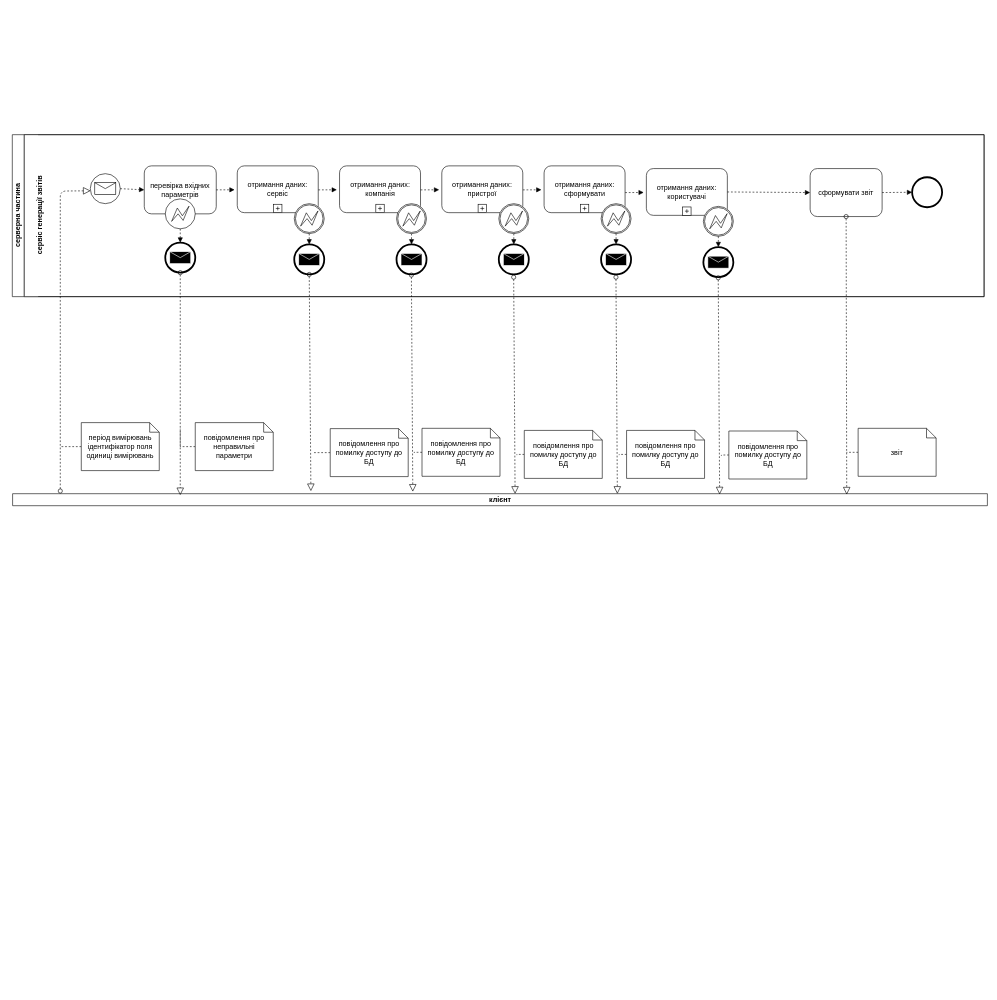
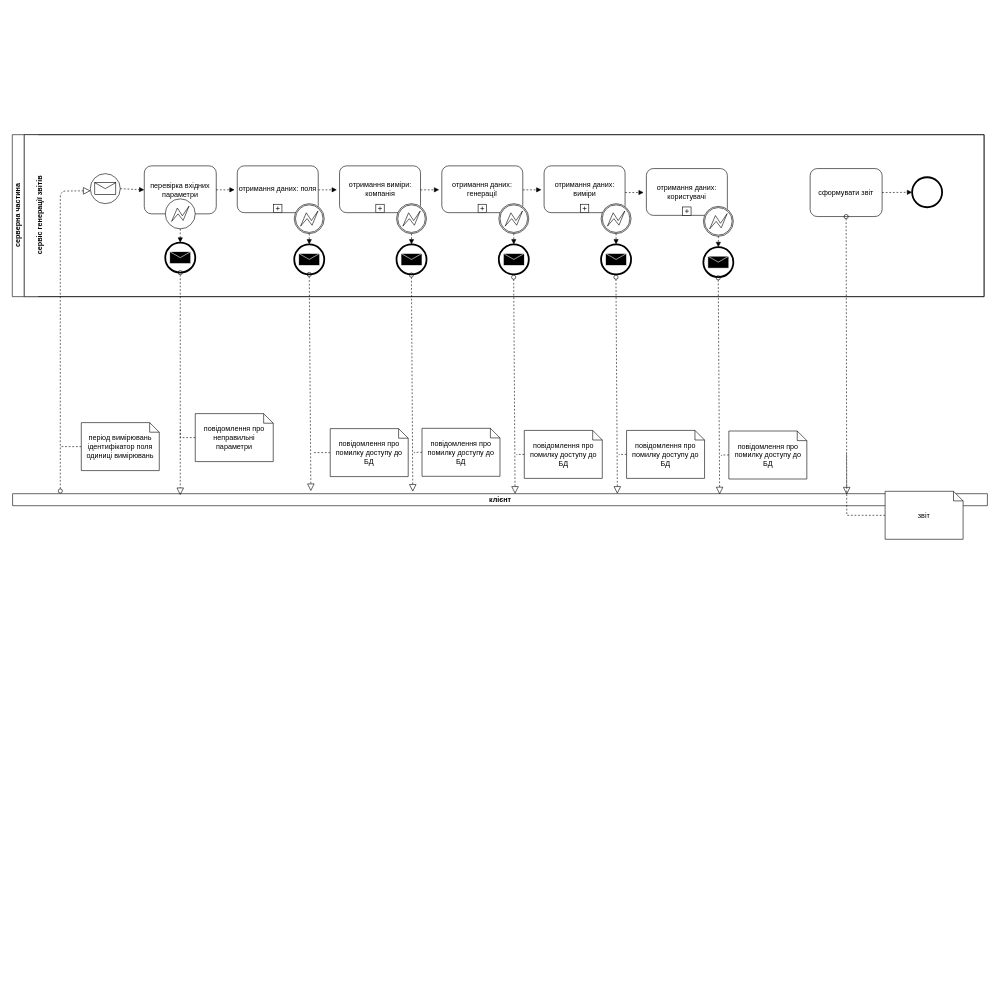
- <mxCell id="11" value="отримання даних: сервіс" style="html=1;whiteSpace=wrap;rounded=1;" vertex="1" parent="3"><mxGeometry x="355" y="52" width="135" height="78" as="geometry" /></mxCell>
+ <mxCell id="11" value="отримання даних: поля" style="html=1;whiteSpace=wrap;rounded=1;" vertex="1" parent="3"><mxGeometry x="355" y="52" width="135" height="78" as="geometry" /></mxCell>
- <mxCell id="15" value="отримання даних: компанія" style="html=1;whiteSpace=wrap;rounded=1;" vertex="1" parent="3"><mxGeometry x="525.5" y="52" width="135" height="78" as="geometry" /></mxCell>
+ <mxCell id="15" value="отримання виміри: компанія" style="html=1;whiteSpace=wrap;rounded=1;" vertex="1" parent="3"><mxGeometry x="525.5" y="52" width="135" height="78" as="geometry" /></mxCell>
- <mxCell id="21" value="отримання даних: пристрої" style="html=1;whiteSpace=wrap;rounded=1;" vertex="1" parent="3"><mxGeometry x="696" y="52" width="135" height="78" as="geometry" /></mxCell>
+ <mxCell id="21" value="отримання даних: генерації" style="html=1;whiteSpace=wrap;rounded=1;" vertex="1" parent="3"><mxGeometry x="696" y="52" width="135" height="78" as="geometry" /></mxCell>
- <mxCell id="27" value="отримання даних: сформувати" style="html=1;whiteSpace=wrap;rounded=1;" vertex="1" parent="3"><mxGeometry x="866.5" y="52" width="135" height="78" as="geometry" /></mxCell>
+ <mxCell id="27" value="отримання даних: виміри" style="html=1;whiteSpace=wrap;rounded=1;" vertex="1" parent="3"><mxGeometry x="866.5" y="52" width="135" height="78" as="geometry" /></mxCell>
- <mxCell id="5" value="перевірка вхідних параметрів" style="shape=ext;rounded=1;html=1;whiteSpace=wrap;" vertex="1" parent="3"><mxGeometry x="200" y="52" width="120" height="80" as="geometry" /></mxCell>
+ <mxCell id="5" value="перевірка вхідних параметри" style="shape=ext;rounded=1;html=1;whiteSpace=wrap;" vertex="1" parent="3"><mxGeometry x="200" y="52" width="120" height="80" as="geometry" /></mxCell>
- <mxCell id="39" value="" style="endArrow=block;endFill=1;endSize=6;html=1;dashed=1;strokeColor=#000000;exitX=1;exitY=0.5;exitDx=0;exitDy=0;entryX=0;entryY=0.5;entryDx=0;entryDy=0;" edge="1" parent="3" source="33" target="37"><mxGeometry width="100" relative="1" as="geometry"><mxPoint x="1410" y="220" as="sourcePoint" /><mxPoint x="1510" y="220" as="targetPoint" /></mxGeometry></mxCell>
- <mxCell id="48" value="повідомлення про неправильні параметри&lt;br&gt;" style="shape=note;whiteSpace=wrap;size=16;html=1;" vertex="1" parent="1"><mxGeometry x="325" y="704" width="130" height="80" as="geometry" /></mxCell>
+ <mxCell id="48" value="повідомлення про неправильні параметри&lt;br&gt;" style="shape=note;whiteSpace=wrap;size=16;html=1;" vertex="1" parent="1"><mxGeometry x="325" y="689" width="130" height="80" as="geometry" /></mxCell>
- <mxCell id="68" value="звіт&lt;br&gt;" style="shape=note;whiteSpace=wrap;size=16;html=1;" vertex="1" parent="1"><mxGeometry x="1430" y="713.5" width="130" height="80" as="geometry" /></mxCell>
+ <mxCell id="68" value="звіт&lt;br&gt;" style="shape=note;whiteSpace=wrap;size=16;html=1;" vertex="1" parent="1"><mxGeometry x="1475" y="818.5" width="130" height="80" as="geometry" /></mxCell>
